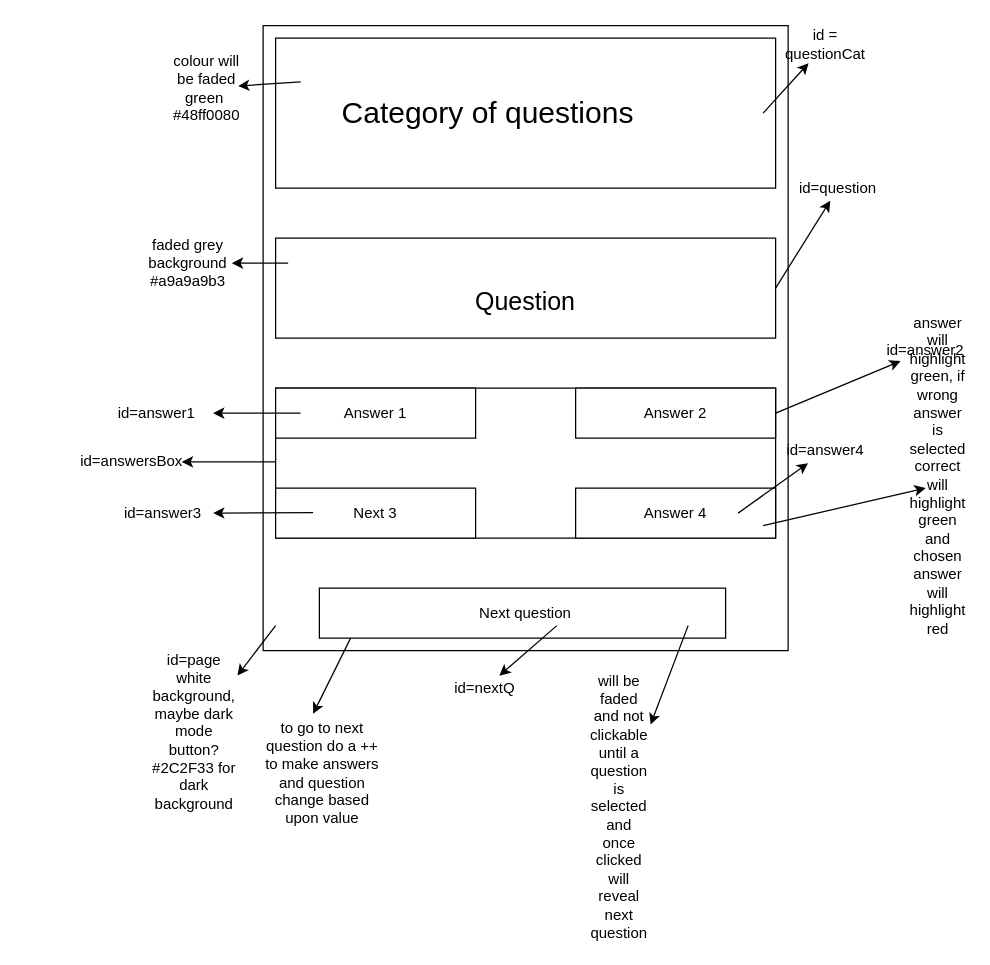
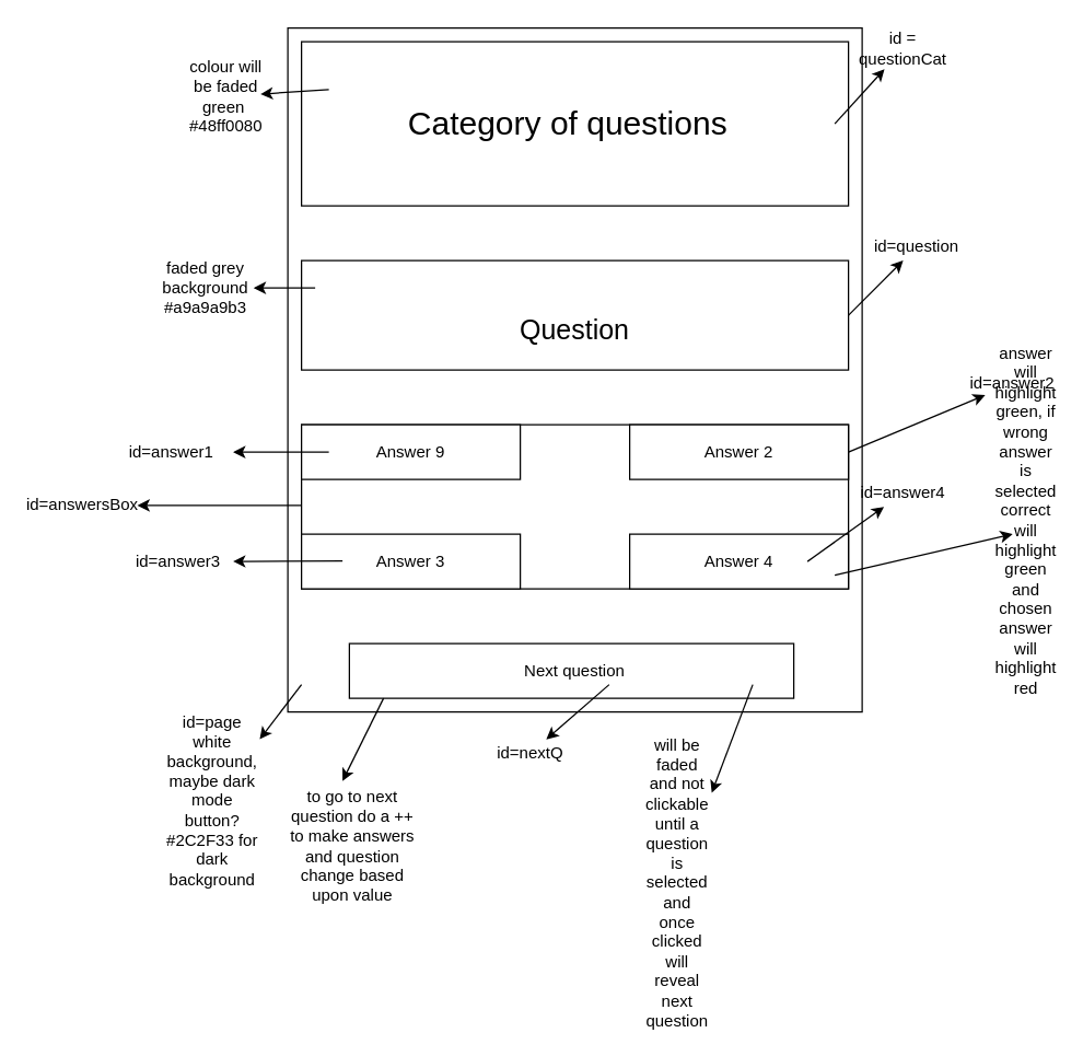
- <mxCell id="5" value="&lt;font style=&quot;font-size: 24px&quot;&gt;Category of questions&lt;/font&gt;" style="text;html=1;strokeColor=none;fillColor=none;align=center;verticalAlign=middle;whiteSpace=wrap;rounded=0;" vertex="1" parent="1"><mxGeometry x="230" y="60" width="320" height="60" as="geometry" /></mxCell>
+ <mxCell id="5" value="&lt;font style=&quot;font-size: 24px&quot;&gt;Category of questions&lt;/font&gt;" style="text;html=1;strokeColor=none;fillColor=none;align=center;verticalAlign=middle;whiteSpace=wrap;rounded=0;" vertex="1" parent="1"><mxGeometry x="255" y="60" width="320" height="60" as="geometry" /></mxCell>
- <mxCell id="21" value="id=question" style="text;html=1;strokeColor=none;fillColor=none;align=center;verticalAlign=middle;whiteSpace=wrap;rounded=0;" vertex="1" parent="1"><mxGeometry x="650" y="140" width="40" height="20" as="geometry" /></mxCell>
+ <mxCell id="21" value="id=question" style="text;html=1;strokeColor=none;fillColor=none;align=center;verticalAlign=middle;whiteSpace=wrap;rounded=0;" vertex="1" parent="1"><mxGeometry x="650" y="170" width="40" height="20" as="geometry" /></mxCell>
- <mxCell id="9" value="Answer 1" style="text;html=1;strokeColor=none;fillColor=none;align=center;verticalAlign=middle;whiteSpace=wrap;rounded=0;" vertex="1" parent="1"><mxGeometry x="230" y="320" width="140" height="20" as="geometry" /></mxCell>
+ <mxCell id="9" value="Answer 9" style="text;html=1;strokeColor=none;fillColor=none;align=center;verticalAlign=middle;whiteSpace=wrap;rounded=0;" vertex="1" parent="1"><mxGeometry x="230" y="320" width="140" height="20" as="geometry" /></mxCell>
- <mxCell id="41" value="id=answersBox" style="text;html=1;strokeColor=none;fillColor=none;align=center;verticalAlign=middle;whiteSpace=wrap;rounded=0;" vertex="1" parent="1"><mxGeometry x="65" y="359" width="80" height="20" as="geometry" /></mxCell>
+ <mxCell id="41" value="id=answersBox" style="text;html=1;strokeColor=none;fillColor=none;align=center;verticalAlign=middle;whiteSpace=wrap;rounded=0;" vertex="1" parent="1"><mxGeometry x="20" y="359" width="80" height="20" as="geometry" /></mxCell>
- <mxCell id="13" value="Next 3" style="text;html=1;strokeColor=none;fillColor=none;align=center;verticalAlign=middle;whiteSpace=wrap;rounded=0;" vertex="1" parent="1"><mxGeometry x="230" y="400" width="140" height="20" as="geometry" /></mxCell>
+ <mxCell id="13" value="Answer 3" style="text;html=1;strokeColor=none;fillColor=none;align=center;verticalAlign=middle;whiteSpace=wrap;rounded=0;" vertex="1" parent="1"><mxGeometry x="230" y="400" width="140" height="20" as="geometry" /></mxCell>
